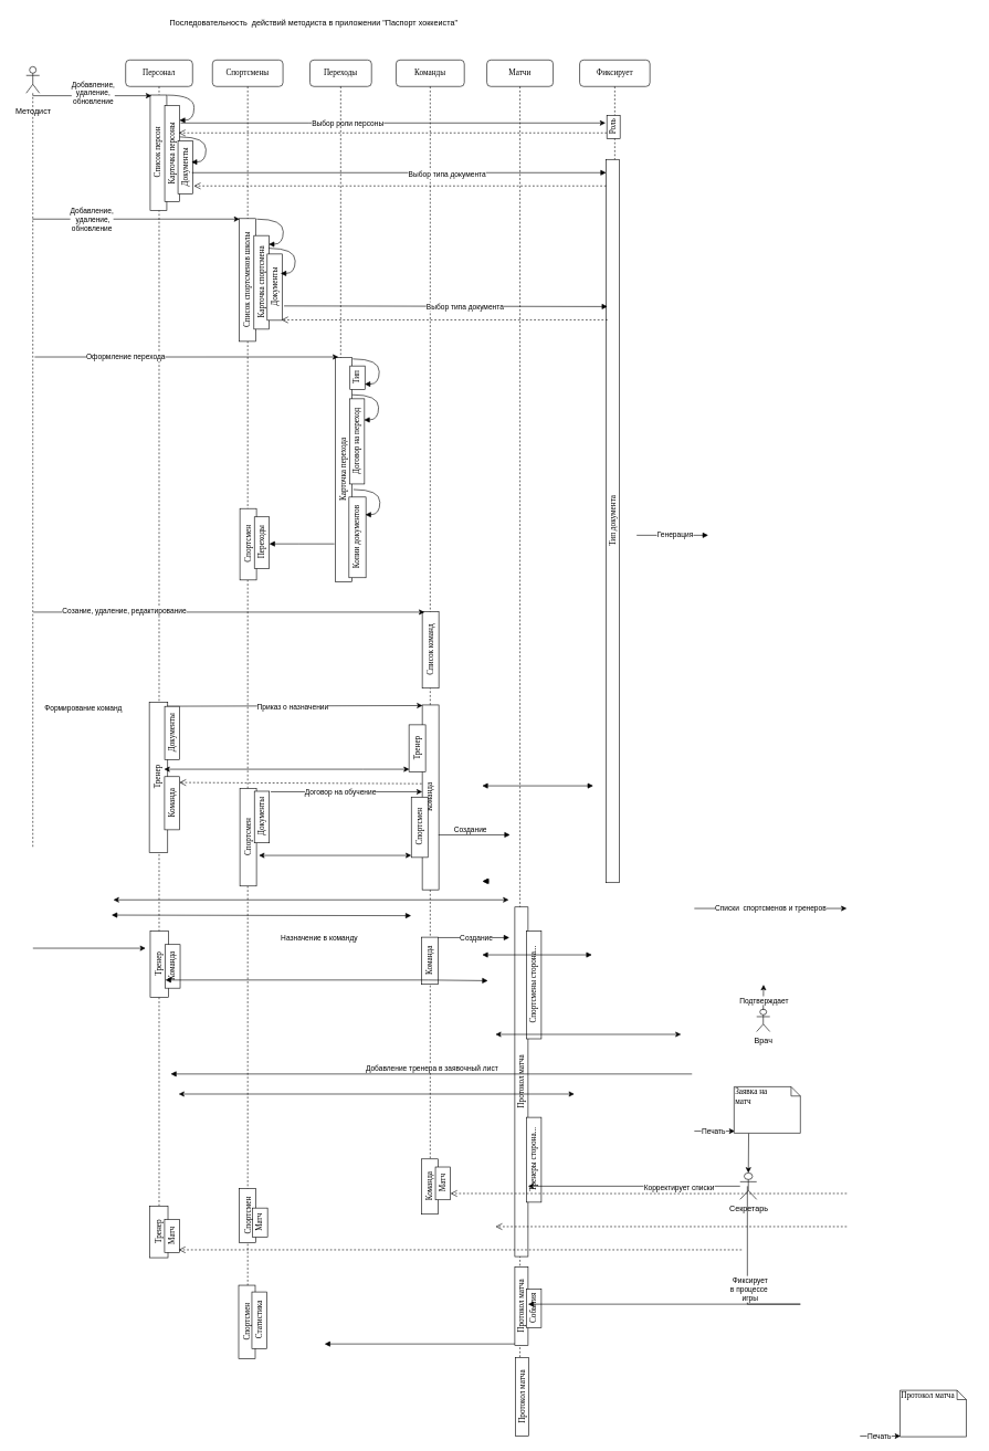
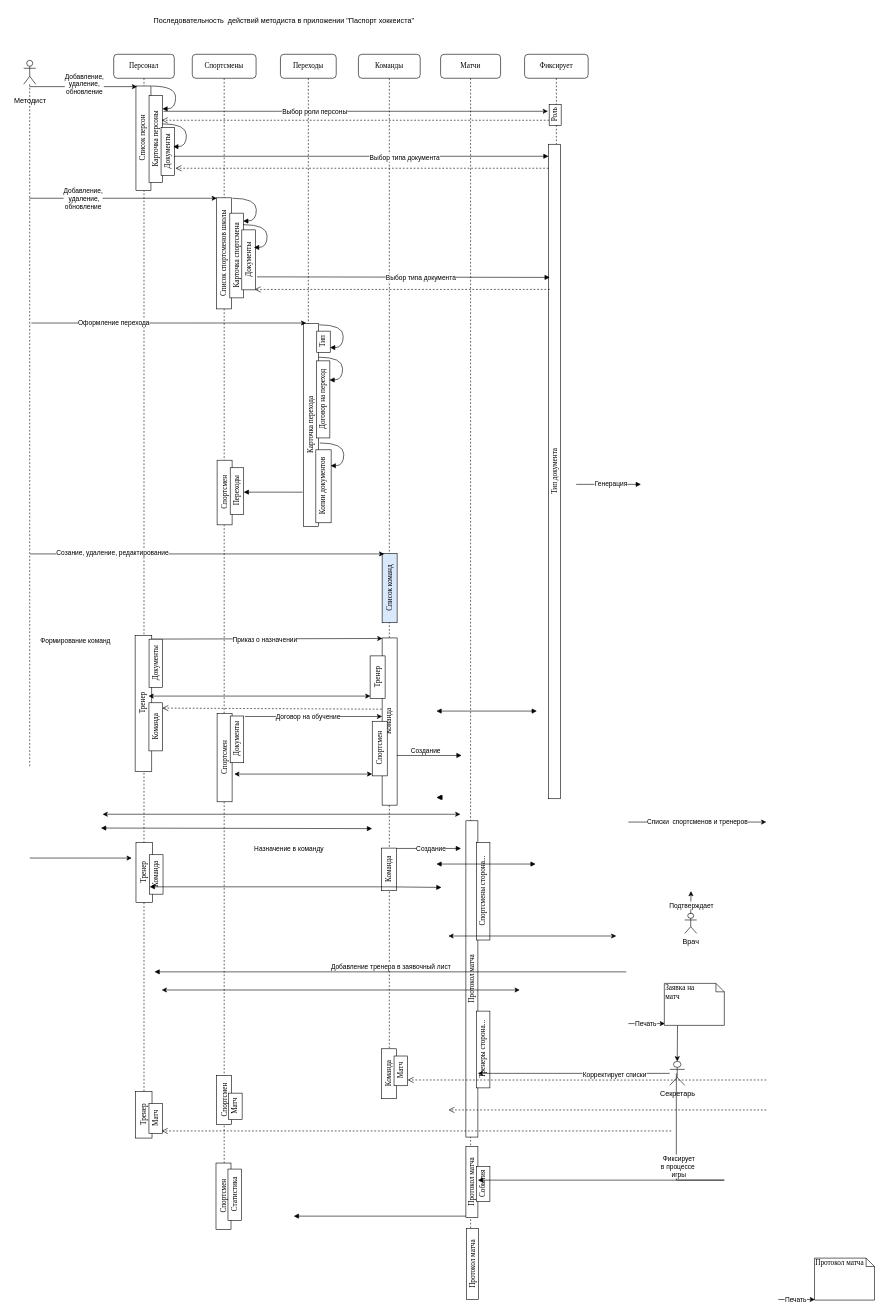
- <mxCell id="4" value="Список команд" style="html=1;points=[];perimeter=orthogonalPerimeter;rounded=0;shadow=0;comic=0;labelBackgroundColor=none;strokeWidth=1;fontFamily=Verdana;fontSize=12;align=center;direction=north;rotation=-90;" parent="2" vertex="1"><mxGeometry x="-5.52" y="877.64" width="115.07" height="25" as="geometry" /></mxCell>
+ <mxCell id="4" value="Список команд" style="html=1;points=[];perimeter=orthogonalPerimeter;rounded=0;shadow=0;comic=0;labelBackgroundColor=none;strokeWidth=1;fontFamily=Verdana;fontSize=12;align=center;direction=north;rotation=-90;fillColor=#dae8fc;" parent="2" vertex="1"><mxGeometry x="-5.52" y="877.64" width="115.07" height="25" as="geometry" /></mxCell>
